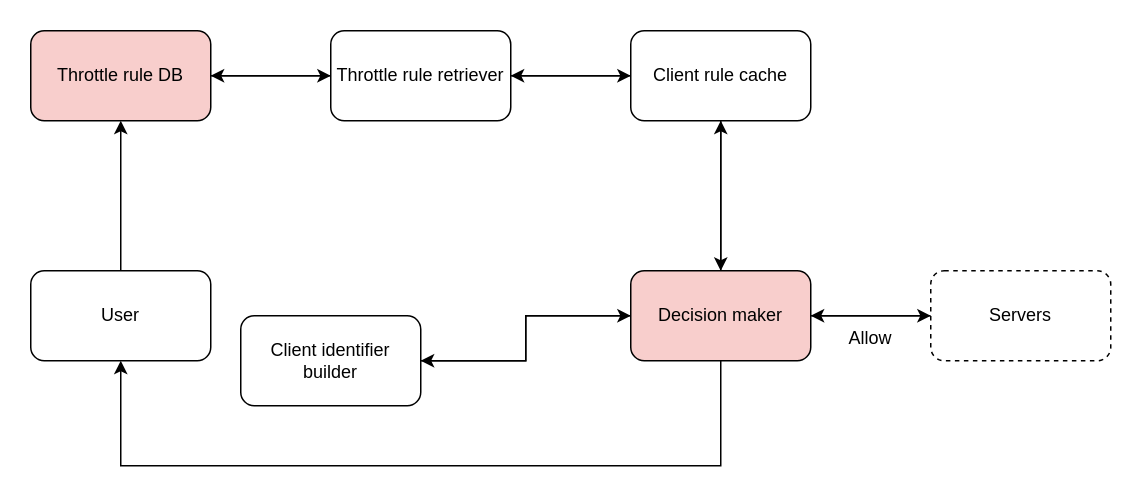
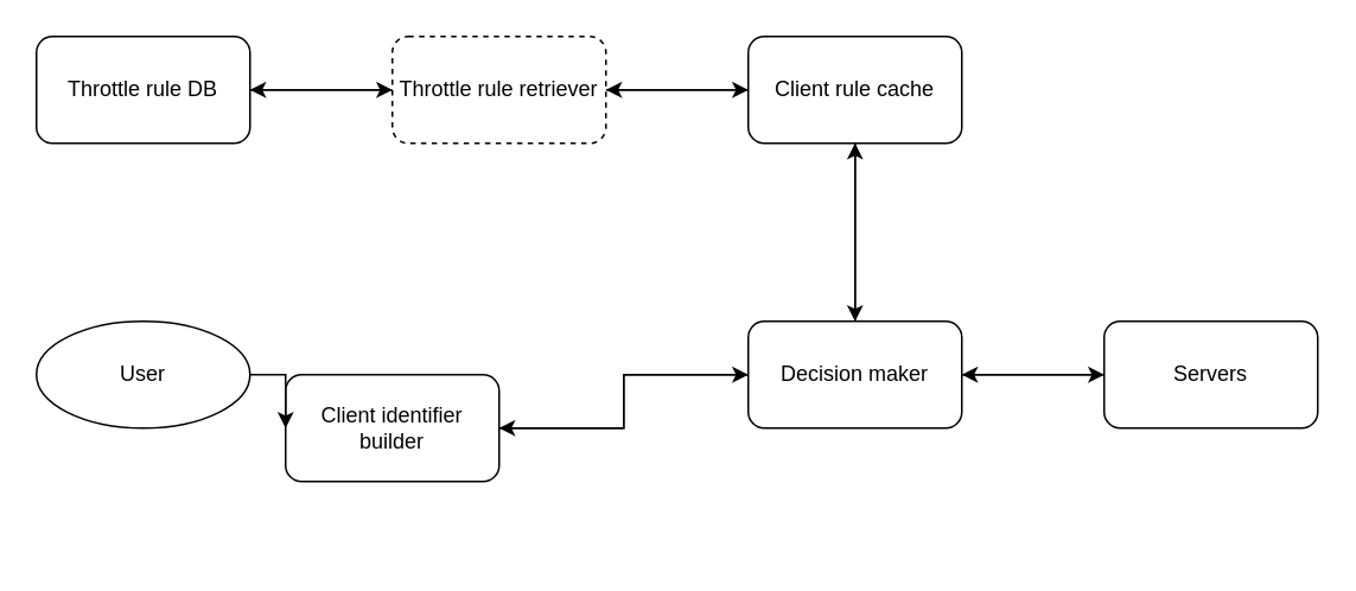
- <mxCell id="15" value="Throttle rule DB" style="rounded=1;whiteSpace=wrap;html=1;fillColor=#f8cecc;" vertex="1" parent="1"><mxGeometry x="20" y="20" width="120" height="60" as="geometry" /></mxCell>
+ <mxCell id="15" value="Throttle rule DB" style="rounded=1;whiteSpace=wrap;html=1;" vertex="1" parent="1"><mxGeometry x="20" y="20" width="120" height="60" as="geometry" /></mxCell>
- <mxCell id="18" value="Throttle rule retriever" style="rounded=1;whiteSpace=wrap;html=1;" vertex="1" parent="1"><mxGeometry x="220" y="20" width="120" height="60" as="geometry" /></mxCell>
+ <mxCell id="18" value="Throttle rule retriever" style="rounded=1;whiteSpace=wrap;html=1;dashed=1;" vertex="1" parent="1"><mxGeometry x="220" y="20" width="120" height="60" as="geometry" /></mxCell>
- <mxCell id="10" value="" style="edgeStyle=orthogonalEdgeStyle;rounded=0;orthogonalLoop=1;jettySize=auto;html=1;" edge="1" parent="1" source="7" target="15"><mxGeometry relative="1" as="geometry" /></mxCell>
+ <mxCell id="10" value="" style="edgeStyle=orthogonalEdgeStyle;rounded=0;orthogonalLoop=1;jettySize=auto;html=1;" edge="1" parent="1" source="7" target="9"><mxGeometry relative="1" as="geometry" /></mxCell>
- <mxCell id="7" value="User" style="rounded=1;whiteSpace=wrap;html=1;" vertex="1" parent="1"><mxGeometry x="20" y="180" width="120" height="60" as="geometry" /></mxCell>
+ <mxCell id="7" value="User" style="ellipse;whiteSpace=wrap;html=1;" vertex="1" parent="1"><mxGeometry x="20" y="180" width="120" height="60" as="geometry" /></mxCell>
- <mxCell id="6" value="Decision maker" style="rounded=1;whiteSpace=wrap;html=1;fillColor=#f8cecc;" vertex="1" parent="1"><mxGeometry x="420" y="180" width="120" height="60" as="geometry" /></mxCell>
+ <mxCell id="6" value="Decision maker" style="rounded=1;whiteSpace=wrap;html=1;" vertex="1" parent="1"><mxGeometry x="420" y="180" width="120" height="60" as="geometry" /></mxCell>
- <mxCell id="12" value="Servers" style="rounded=1;whiteSpace=wrap;html=1;dashed=1;" vertex="1" parent="1"><mxGeometry x="620" y="180" width="120" height="60" as="geometry" /></mxCell>
+ <mxCell id="12" value="Servers" style="rounded=1;whiteSpace=wrap;html=1;" vertex="1" parent="1"><mxGeometry x="620" y="180" width="120" height="60" as="geometry" /></mxCell>
- <mxCell id="13" value="Allow" style="text;html=1;strokeColor=none;fillColor=none;align=center;verticalAlign=middle;whiteSpace=wrap;rounded=0;" vertex="1" parent="1"><mxGeometry x="550" y="210" width="60" height="30" as="geometry" /></mxCell>
- <mxCell id="4" style="edgeStyle=orthogonalEdgeStyle;rounded=0;orthogonalLoop=1;jettySize=auto;html=1;exitX=0.5;exitY=1;exitDx=0;exitDy=0;entryX=0.5;entryY=1;entryDx=0;entryDy=0;" edge="1" parent="1" source="6" target="7"><mxGeometry relative="1" as="geometry"><Array as="points"><mxPoint x="480" y="310" /><mxPoint x="80" y="310" /></Array></mxGeometry></mxCell>
